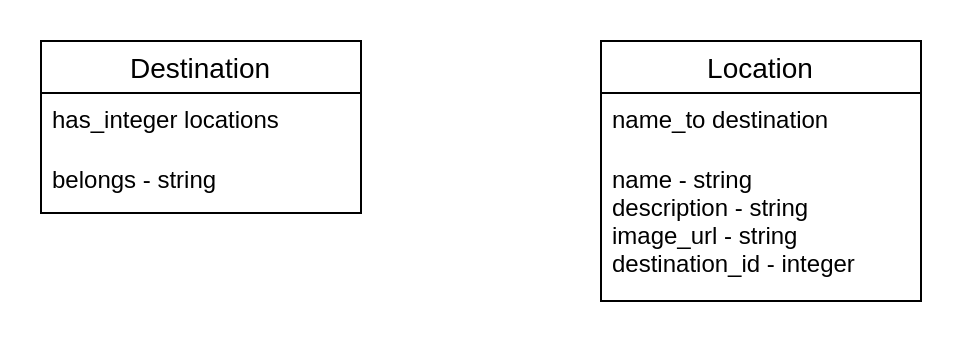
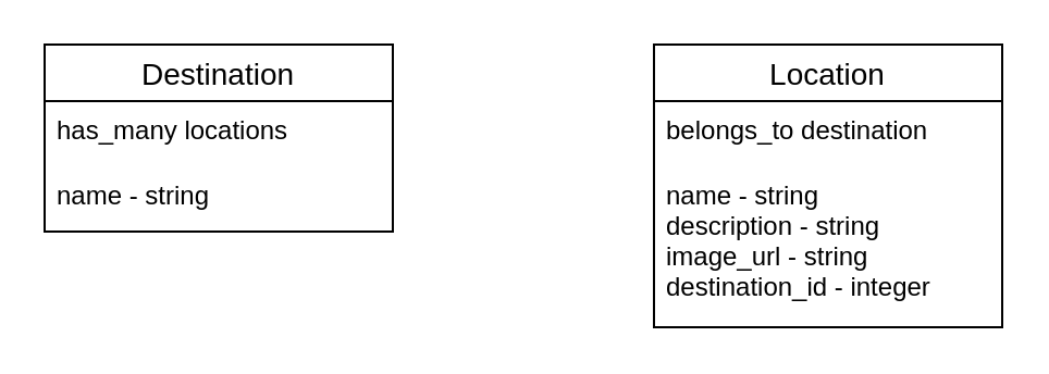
- <mxCell id="3" value="has_integer locations" style="text;strokeColor=none;fillColor=none;spacingLeft=4;spacingRight=4;overflow=hidden;rotatable=0;points=[[0,0.5],[1,0.5]];portConstraint=eastwest;fontSize=12;" vertex="1" parent="2"><mxGeometry y="26" width="160" height="30" as="geometry" /></mxCell>
+ <mxCell id="3" value="has_many locations" style="text;strokeColor=none;fillColor=none;spacingLeft=4;spacingRight=4;overflow=hidden;rotatable=0;points=[[0,0.5],[1,0.5]];portConstraint=eastwest;fontSize=12;" vertex="1" parent="2"><mxGeometry y="26" width="160" height="30" as="geometry" /></mxCell>
- <mxCell id="6" value="name_to destination" style="text;strokeColor=none;fillColor=none;spacingLeft=4;spacingRight=4;overflow=hidden;rotatable=0;points=[[0,0.5],[1,0.5]];portConstraint=eastwest;fontSize=12;" vertex="1" parent="5"><mxGeometry y="26" width="160" height="30" as="geometry" /></mxCell>
+ <mxCell id="6" value="belongs_to destination" style="text;strokeColor=none;fillColor=none;spacingLeft=4;spacingRight=4;overflow=hidden;rotatable=0;points=[[0,0.5],[1,0.5]];portConstraint=eastwest;fontSize=12;" vertex="1" parent="5"><mxGeometry y="26" width="160" height="30" as="geometry" /></mxCell>
- <mxCell id="4" value="belongs - string" style="text;strokeColor=none;fillColor=none;spacingLeft=4;spacingRight=4;overflow=hidden;rotatable=0;points=[[0,0.5],[1,0.5]];portConstraint=eastwest;fontSize=12;" vertex="1" parent="2"><mxGeometry y="56" width="160" height="30" as="geometry" /></mxCell>
+ <mxCell id="4" value="name - string" style="text;strokeColor=none;fillColor=none;spacingLeft=4;spacingRight=4;overflow=hidden;rotatable=0;points=[[0,0.5],[1,0.5]];portConstraint=eastwest;fontSize=12;" vertex="1" parent="2"><mxGeometry y="56" width="160" height="30" as="geometry" /></mxCell>
